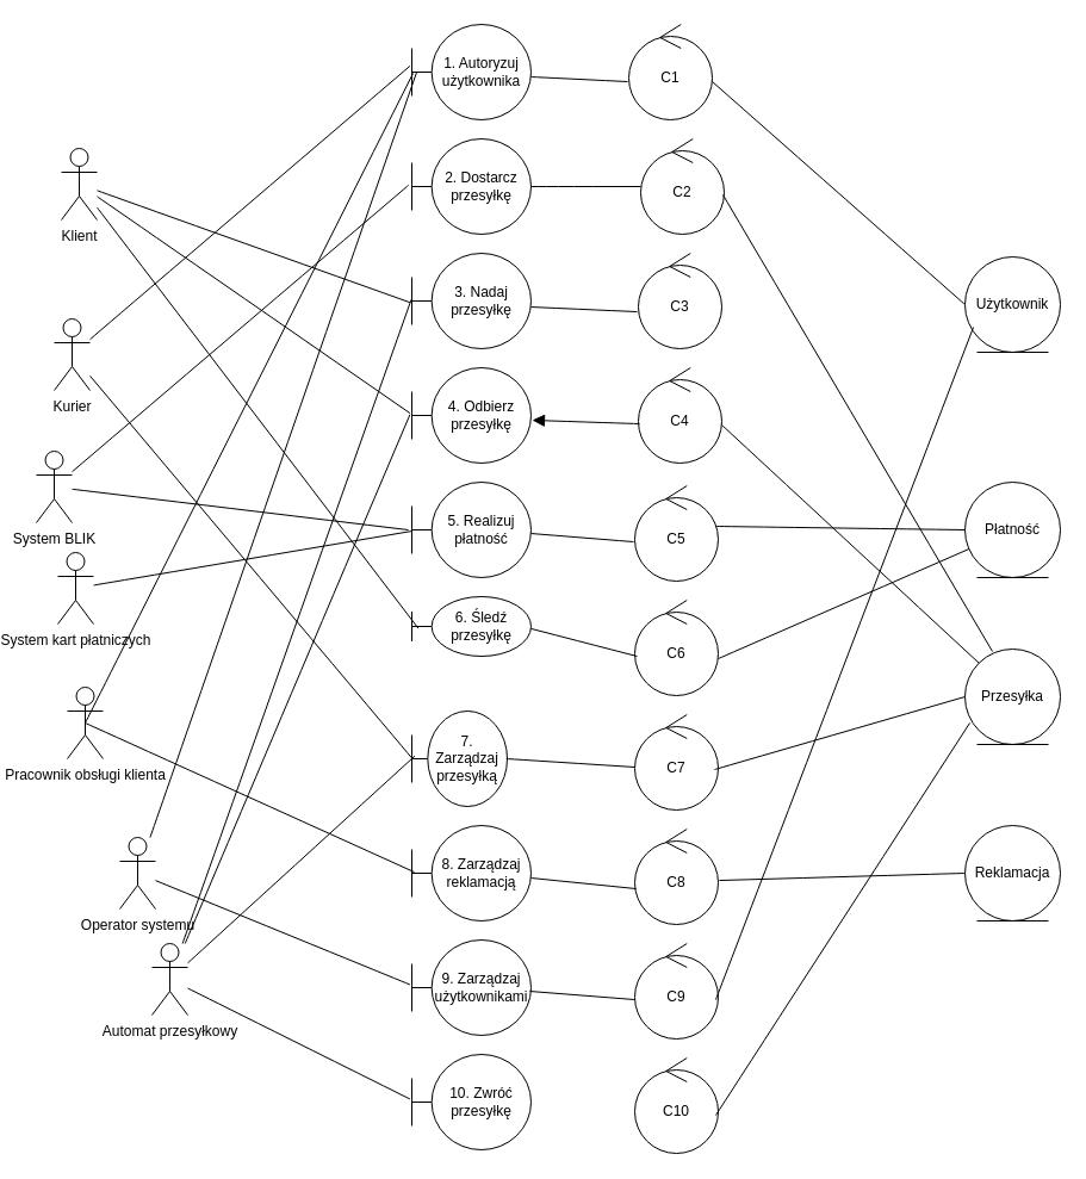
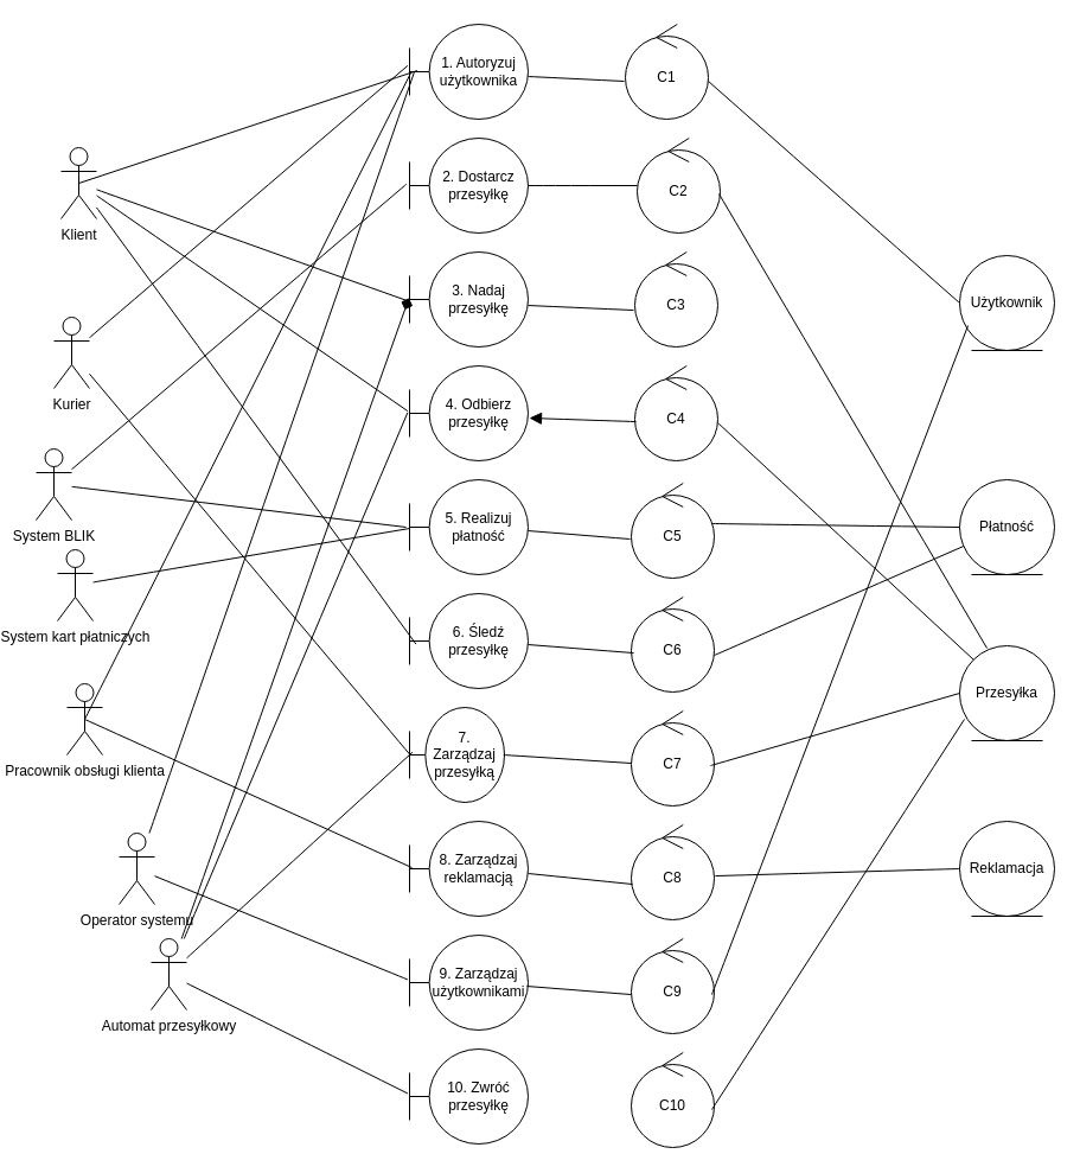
+ <mxCell id="67" value="" style="endArrow=none;html=1;rounded=0;fontSize=12;startSize=8;endSize=8;curved=1;entryX=0.5;entryY=0.5;entryDx=0;entryDy=0;entryPerimeter=0;exitX=0.066;exitY=0.488;exitDx=0;exitDy=0;exitPerimeter=0;" edge="1" parent="1" source="9" target="2"><mxGeometry width="50" height="50" relative="1" as="geometry"><mxPoint x="239" y="438" as="sourcePoint" /><mxPoint x="289" y="388" as="targetPoint" /></mxGeometry></mxCell>
- <mxCell id="61" value="" style="endArrow=none;html=1;rounded=0;fontSize=12;startSize=8;endSize=8;curved=1;entryX=-0.005;entryY=0.485;entryDx=0;entryDy=0;entryPerimeter=0;" edge="1" parent="1" source="5" target="11"><mxGeometry width="50" height="50" relative="1" as="geometry"><mxPoint x="275" y="555" as="sourcePoint" /><mxPoint x="325" y="505" as="targetPoint" /></mxGeometry></mxCell>
+ <mxCell id="61" value="" style="endArrow=diamond;html=1;rounded=0;fontSize=12;startSize=8;endSize=8;curved=1;entryX=-0.005;entryY=0.485;entryDx=0;entryDy=0;entryPerimeter=0;" edge="1" parent="1" source="5" target="11"><mxGeometry width="50" height="50" relative="1" as="geometry"><mxPoint x="275" y="555" as="sourcePoint" /><mxPoint x="325" y="505" as="targetPoint" /></mxGeometry></mxCell>
- <mxCell id="14" value="6. Śledź przesyłkę" style="shape=umlBoundary;whiteSpace=wrap;html=1;" vertex="1" parent="1"><mxGeometry x="335" y="500" width="100" height="50" as="geometry" /></mxCell>
+ <mxCell id="14" value="6. Śledź przesyłkę" style="shape=umlBoundary;whiteSpace=wrap;html=1;" vertex="1" parent="1"><mxGeometry x="335" y="500" width="100" height="80" as="geometry" /></mxCell>
